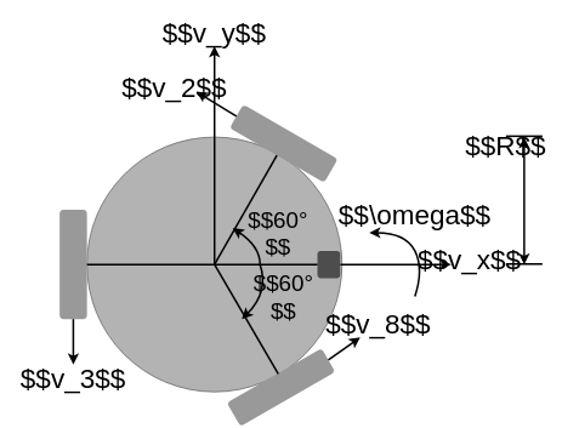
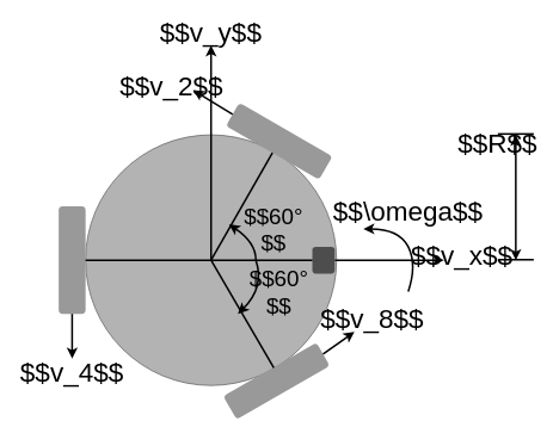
- <mxCell id="27" value="$$v_3$$" style="text;html=1;strokeColor=none;fillColor=none;align=center;verticalAlign=middle;whiteSpace=wrap;rounded=0;fontSize=30;" parent="1" vertex="1"><mxGeometry x="50" y="400" width="60" height="30" as="geometry" /></mxCell>
+ <mxCell id="27" value="$$v_4$$" style="text;html=1;strokeColor=none;fillColor=none;align=center;verticalAlign=middle;whiteSpace=wrap;rounded=0;fontSize=30;" parent="1" vertex="1"><mxGeometry x="50" y="400" width="60" height="30" as="geometry" /></mxCell>
